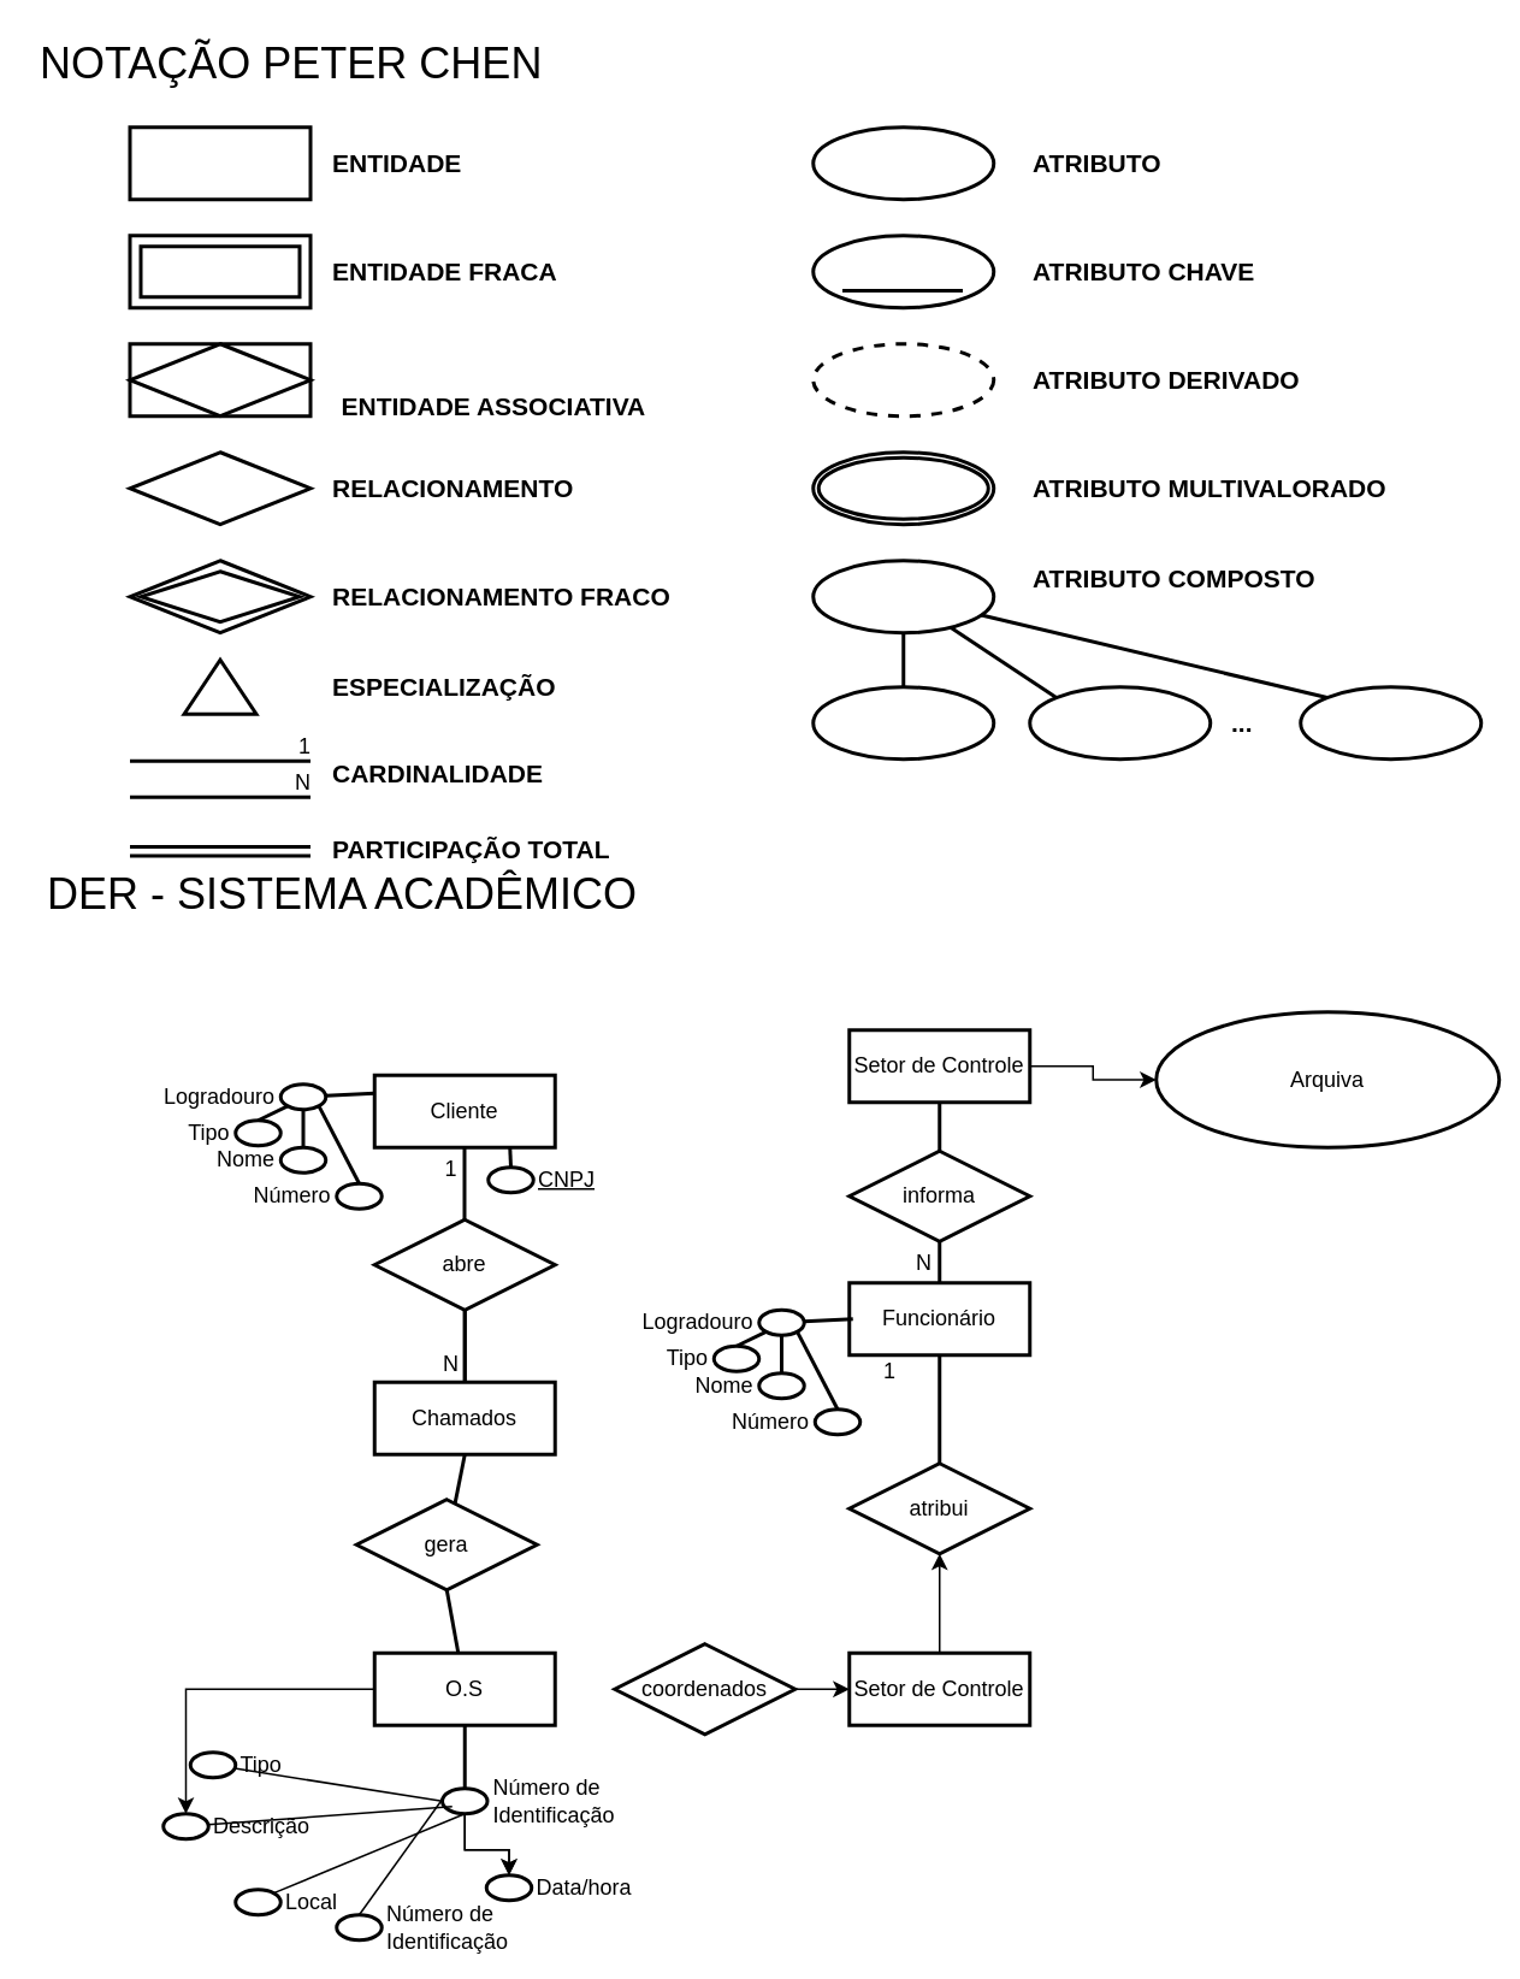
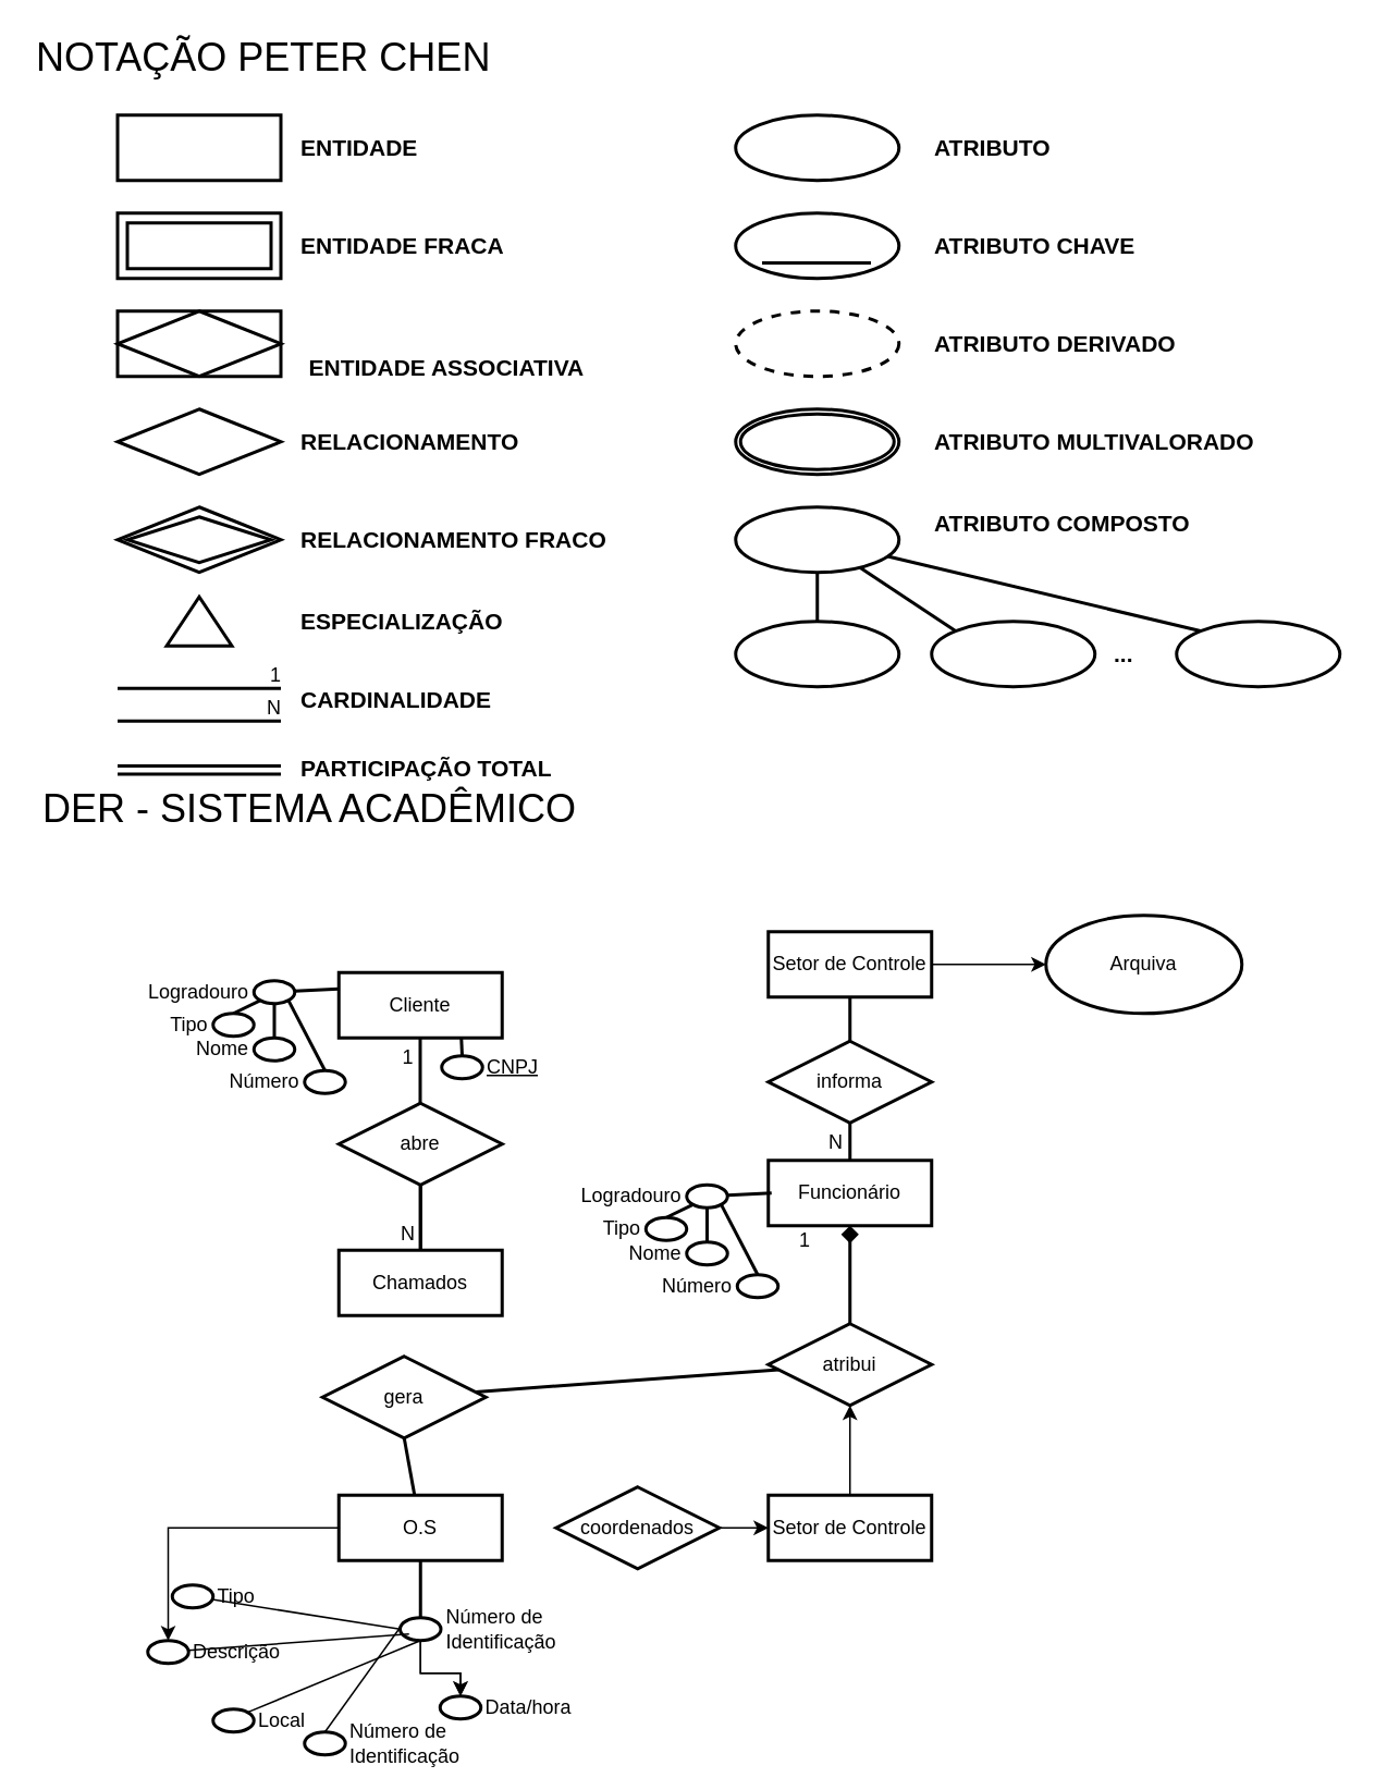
- <mxCell id="100" value="Arquiva" style="ellipse;whiteSpace=wrap;html=1;rounded=0;strokeWidth=2;" vertex="1" parent="1"><mxGeometry x="640" y="560" width="190" height="75" as="geometry" /></mxCell>
+ <mxCell id="100" value="Arquiva" style="ellipse;whiteSpace=wrap;html=1;rounded=0;strokeWidth=2;" vertex="1" parent="1"><mxGeometry x="640" y="560" width="120" height="60" as="geometry" /></mxCell>
- <mxCell id="66" value="" style="endArrow=none;html=1;rounded=0;fontSize=12;strokeWidth=2;entryX=0.5;entryY=1;entryDx=0;entryDy=0;exitX=0.5;exitY=0;exitDx=0;exitDy=0;" parent="1" source="60" target="59" edge="1"><mxGeometry relative="1" as="geometry"><mxPoint x="486" y="665" as="sourcePoint" /><mxPoint x="646" y="665" as="targetPoint" /></mxGeometry></mxCell>
+ <mxCell id="66" value="" style="endArrow=diamond;html=1;rounded=0;fontSize=12;strokeWidth=2;entryX=0.5;entryY=1;entryDx=0;entryDy=0;exitX=0.5;exitY=0;exitDx=0;exitDy=0;" parent="1" source="60" target="59" edge="1"><mxGeometry relative="1" as="geometry"><mxPoint x="486" y="665" as="sourcePoint" /><mxPoint x="646" y="665" as="targetPoint" /></mxGeometry></mxCell>
- <mxCell id="61" style="edgeStyle=none;rounded=0;orthogonalLoop=1;jettySize=auto;html=1;entryX=0.5;entryY=1;entryDx=0;entryDy=0;fontSize=12;endArrow=none;endFill=0;strokeWidth=2;startArrow=none;" parent="1" source="78" target="52" edge="1"><mxGeometry relative="1" as="geometry"><mxPoint x="257" y="830" as="sourcePoint" /></mxGeometry></mxCell>
+ <mxCell id="61" style="edgeStyle=none;rounded=0;orthogonalLoop=1;jettySize=auto;html=1;fontSize=12;endArrow=none;endFill=0;strokeWidth=2;startArrow=none;" parent="1" source="78" target="60" edge="1"><mxGeometry relative="1" as="geometry"><mxPoint x="257" y="830" as="sourcePoint" /></mxGeometry></mxCell>
